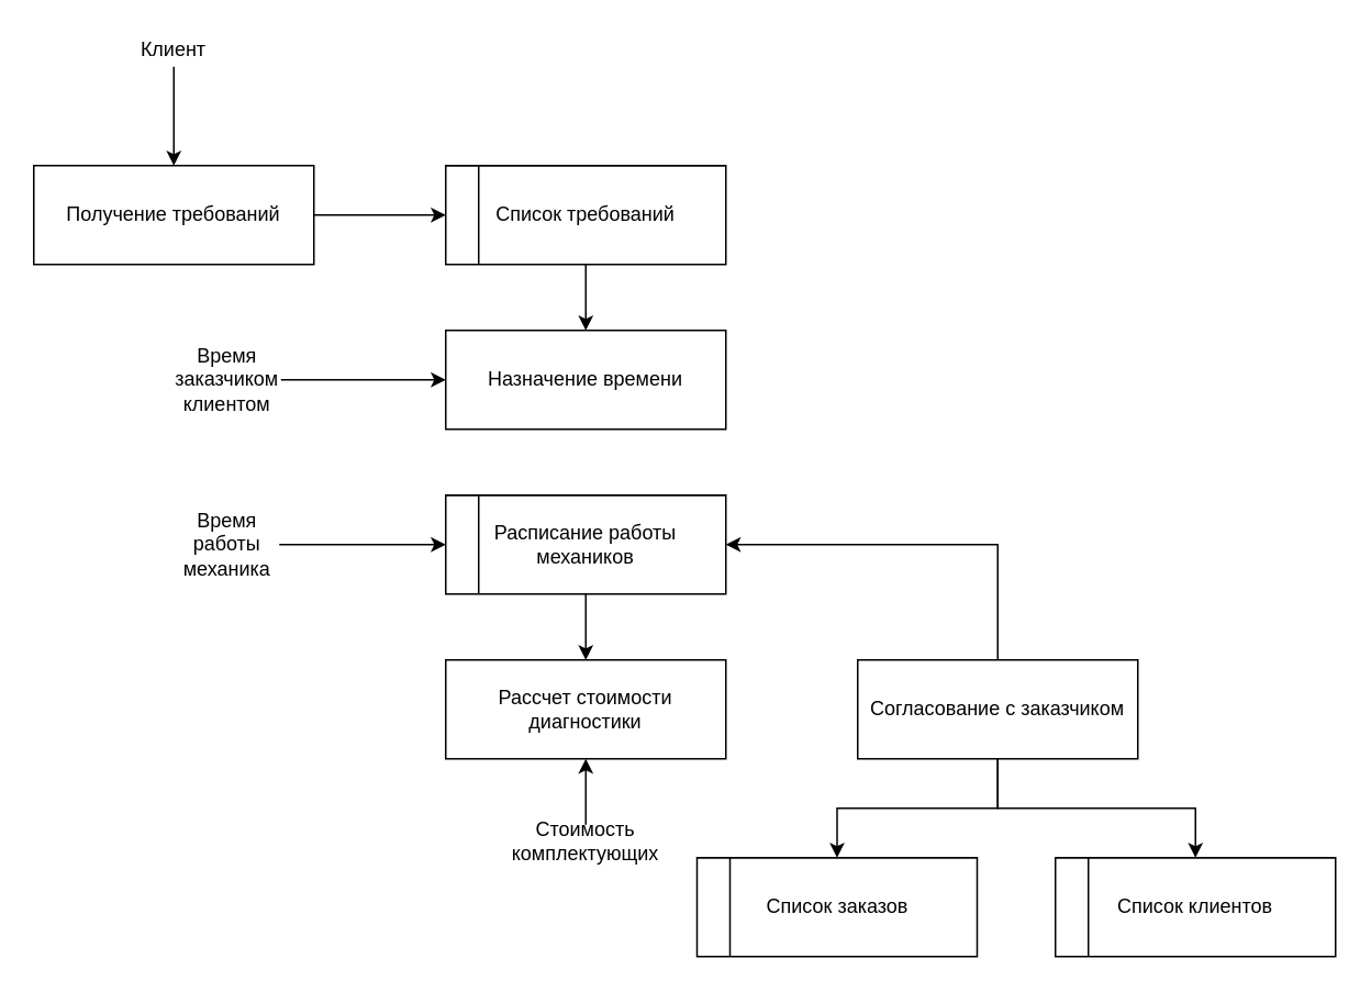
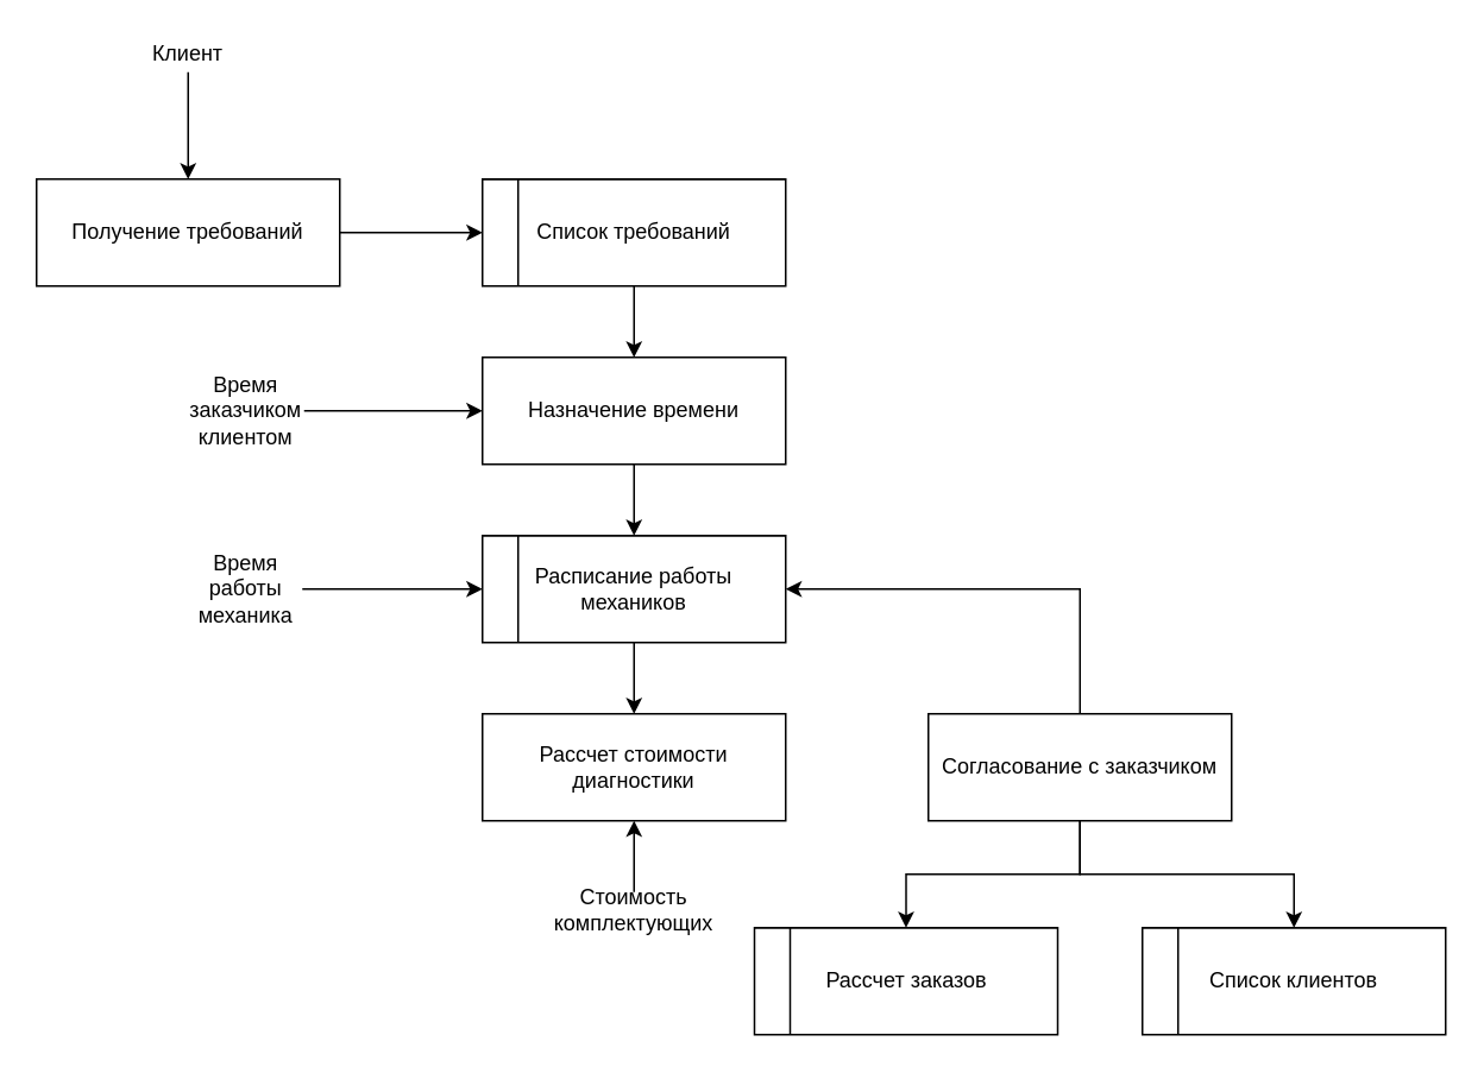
+ <mxCell id="11" style="edgeStyle=orthogonalEdgeStyle;rounded=0;orthogonalLoop=1;jettySize=auto;html=1;exitX=0.5;exitY=1;exitDx=0;exitDy=0;entryX=0.5;entryY=0;entryDx=0;entryDy=0;" edge="1" parent="1" source="12" target="14"><mxGeometry relative="1" as="geometry" /></mxCell>
- <mxCell id="2" value="Список заказов" style="shape=internalStorage;whiteSpace=wrap;html=1;backgroundOutline=1;dx=20;dy=0;" vertex="1" parent="1"><mxGeometry x="422.5" y="520" width="170" height="60" as="geometry" /></mxCell>
+ <mxCell id="2" value="Рассчет заказов" style="shape=internalStorage;whiteSpace=wrap;html=1;backgroundOutline=1;dx=20;dy=0;" vertex="1" parent="1"><mxGeometry x="422.5" y="520" width="170" height="60" as="geometry" /></mxCell>
